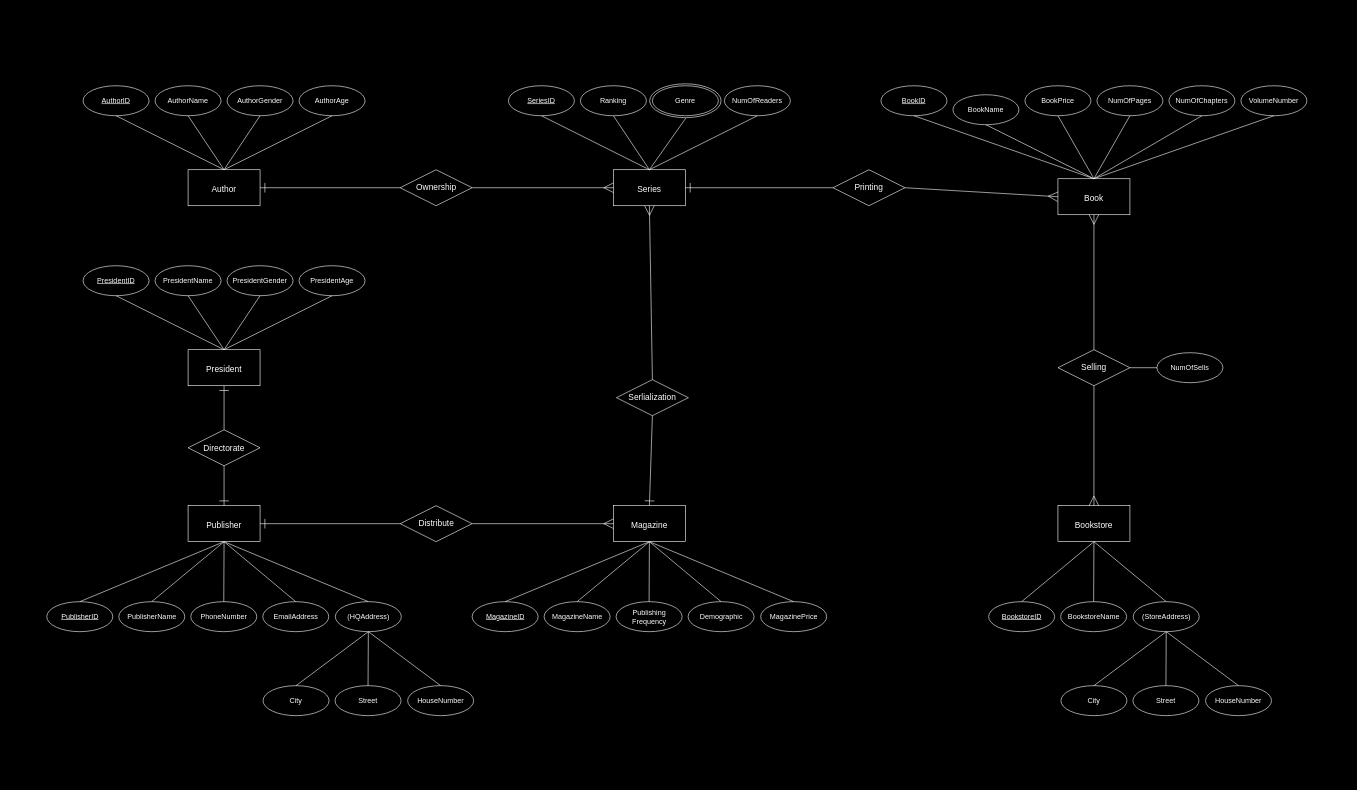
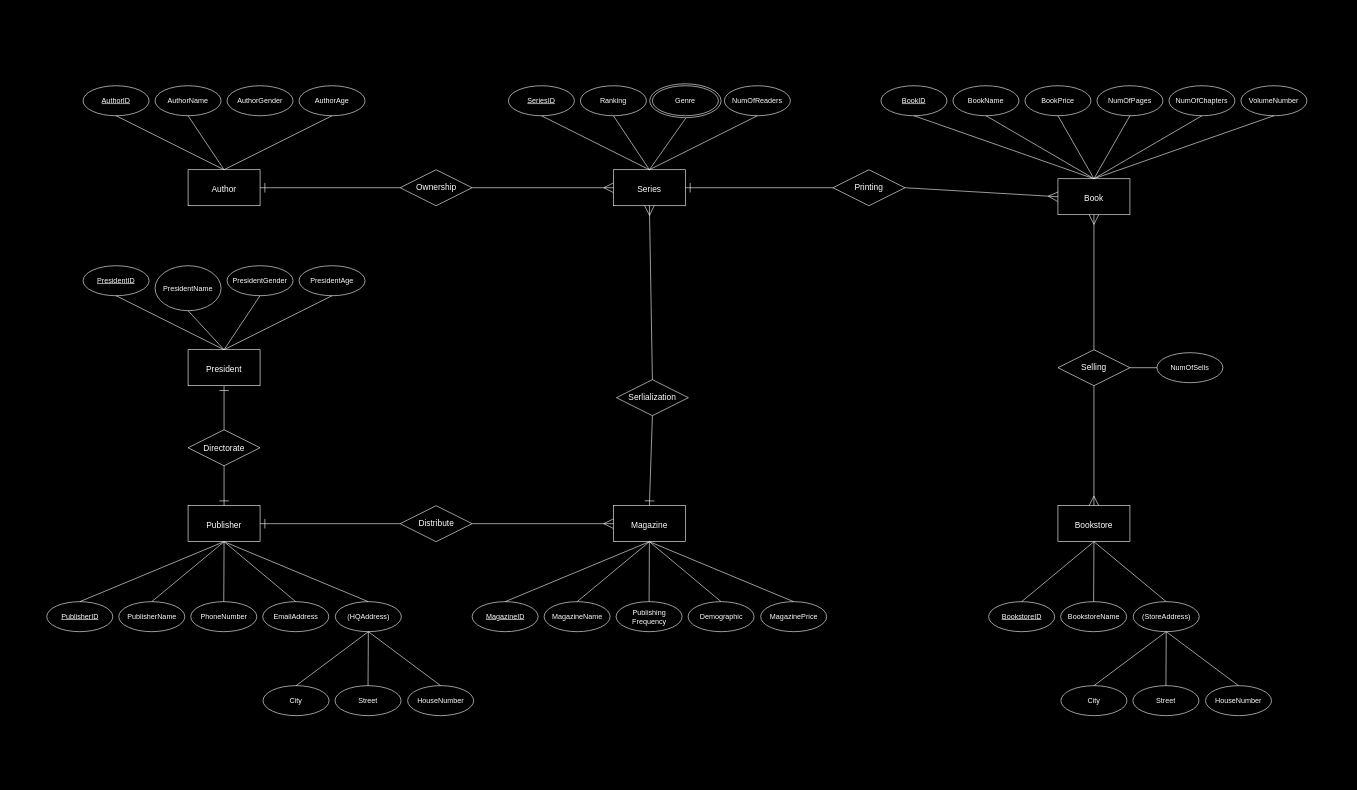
- <mxCell id="32" value="BookName" style="ellipse;whiteSpace=wrap;html=1;fillColor=#000000;strokeColor=#FFFFFF;fontColor=#FFFFFF;" vertex="1" parent="1"><mxGeometry x="1588" y="157" width="110" height="50" as="geometry" /></mxCell>
+ <mxCell id="32" value="BookName" style="ellipse;whiteSpace=wrap;html=1;fillColor=#000000;strokeColor=#FFFFFF;fontColor=#FFFFFF;" vertex="1" parent="1"><mxGeometry x="1588" y="142" width="110" height="50" as="geometry" /></mxCell>
- <mxCell id="21" value="" style="endArrow=none;html=1;rounded=0;strokeColor=#FFFFFF;entryX=0.5;entryY=1;entryDx=0;entryDy=0;exitX=0.5;exitY=0;exitDx=0;exitDy=0;" edge="1" parent="1" source="5" target="17"><mxGeometry width="50" height="50" relative="1" as="geometry"><mxPoint x="378" y="212" as="sourcePoint" /><mxPoint x="323" y="182" as="targetPoint" /></mxGeometry></mxCell>
- <mxCell id="45" value="PresidentName" style="ellipse;whiteSpace=wrap;html=1;fillColor=#000000;strokeColor=#FFFFFF;fontColor=#FFFFFF;" vertex="1" parent="1"><mxGeometry x="258" y="442" width="110" height="50" as="geometry" /></mxCell>
+ <mxCell id="45" value="PresidentName" style="ellipse;whiteSpace=wrap;html=1;fillColor=#000000;strokeColor=#FFFFFF;fontColor=#FFFFFF;" vertex="1" parent="1"><mxGeometry x="258" y="442" width="110" height="75" as="geometry" /></mxCell>
